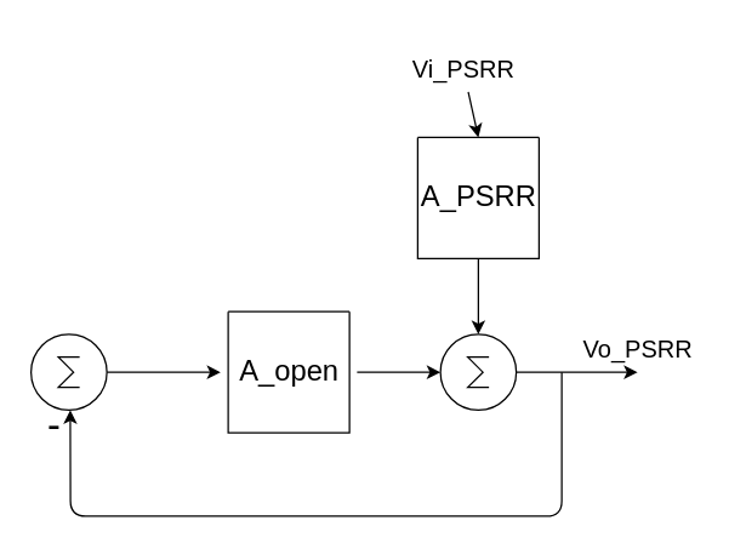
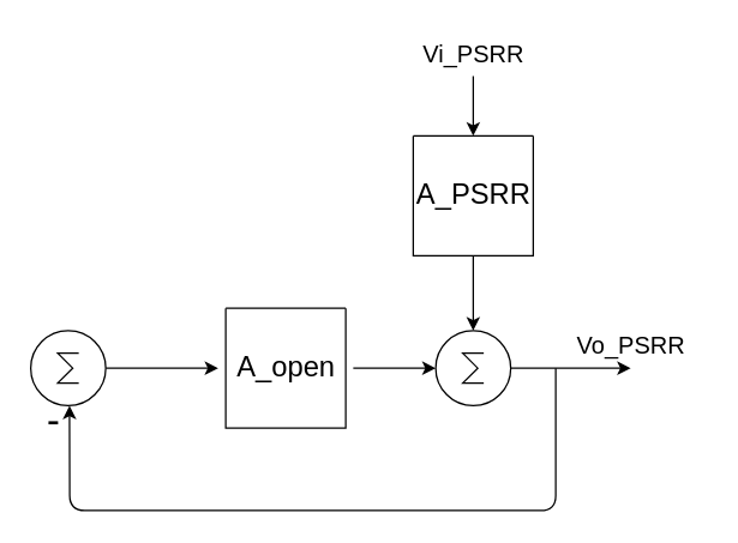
- <mxCell id="8" value="&lt;font style=&quot;font-size: 16px;&quot;&gt;Vi_PSRR&lt;/font&gt;" style="text;html=1;align=center;verticalAlign=middle;resizable=0;points=[];autosize=1;strokeColor=none;fillColor=none;" vertex="1" parent="1"><mxGeometry x="260" y="30" width="90" height="30" as="geometry" /></mxCell>
+ <mxCell id="8" value="&lt;font style=&quot;font-size: 16px;&quot;&gt;Vi_PSRR&lt;/font&gt;" style="text;html=1;align=center;verticalAlign=middle;resizable=0;points=[];autosize=1;strokeColor=none;fillColor=none;" vertex="1" parent="1"><mxGeometry x="270" y="20" width="90" height="30" as="geometry" /></mxCell>
